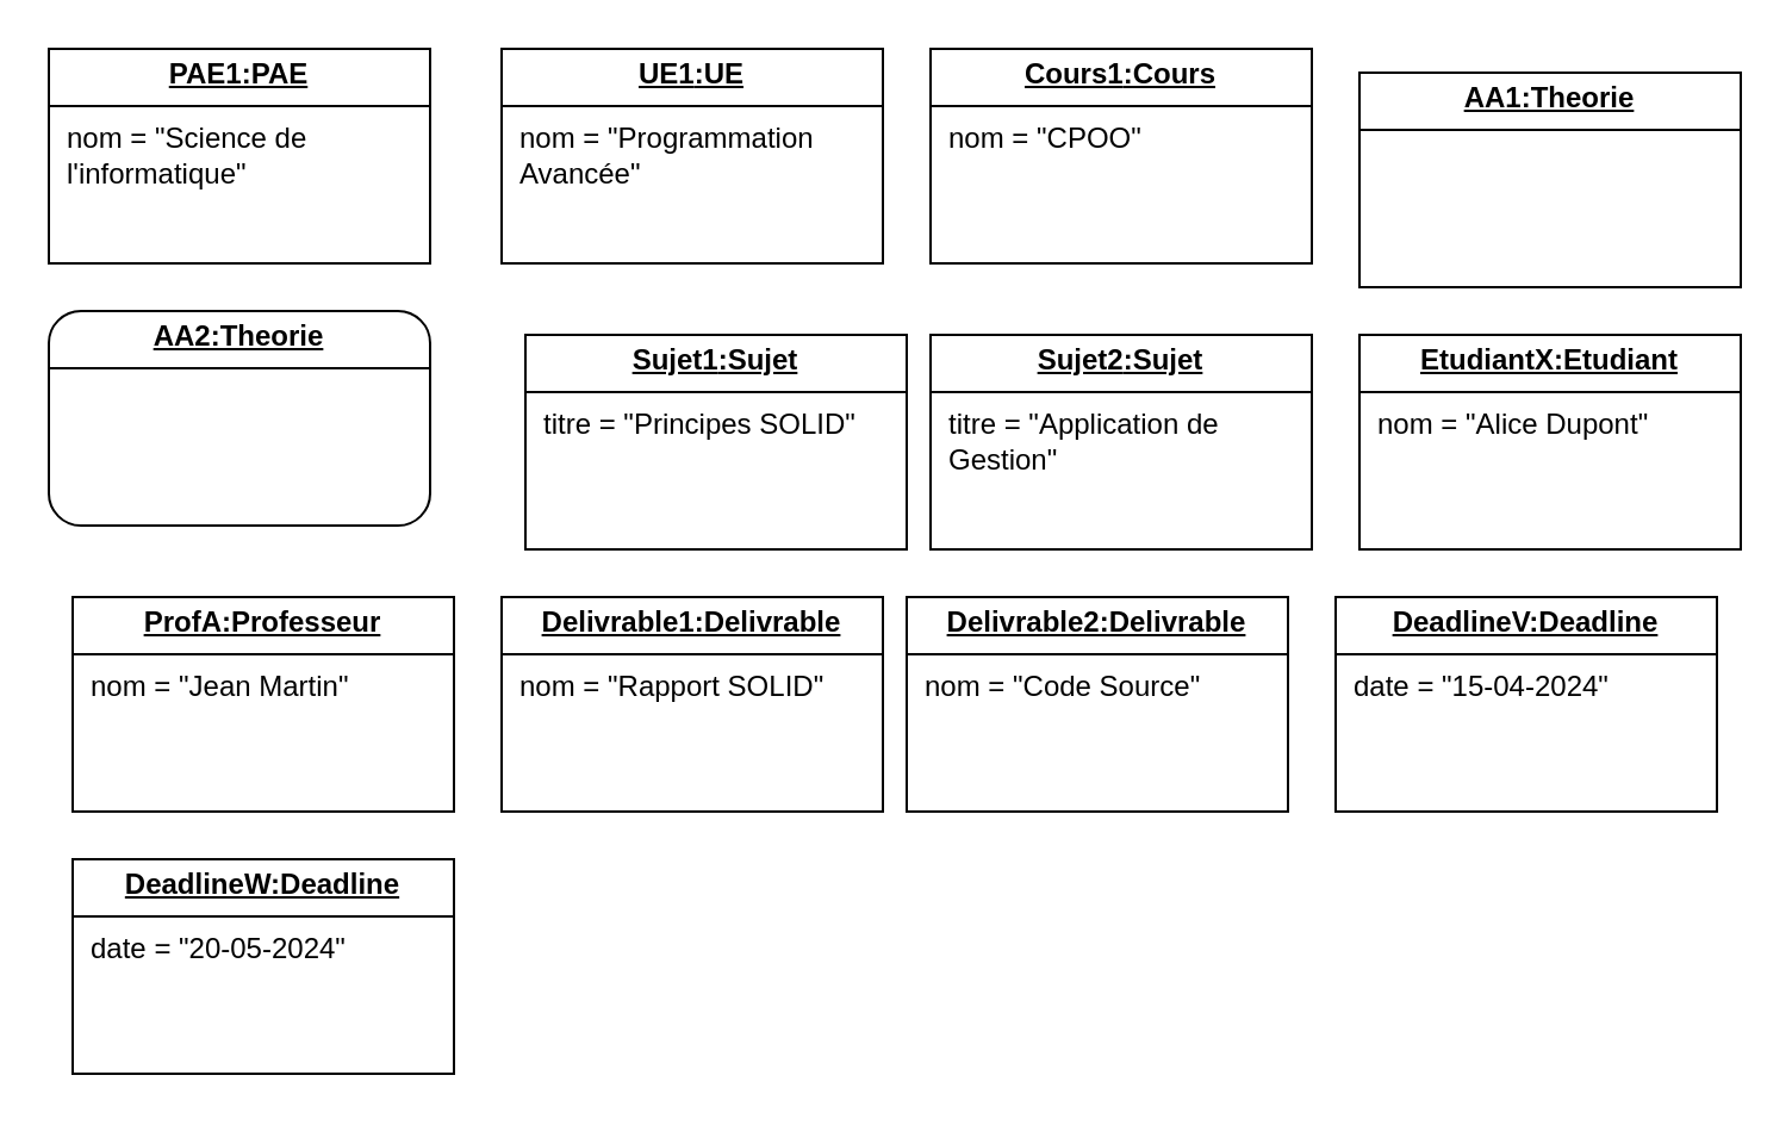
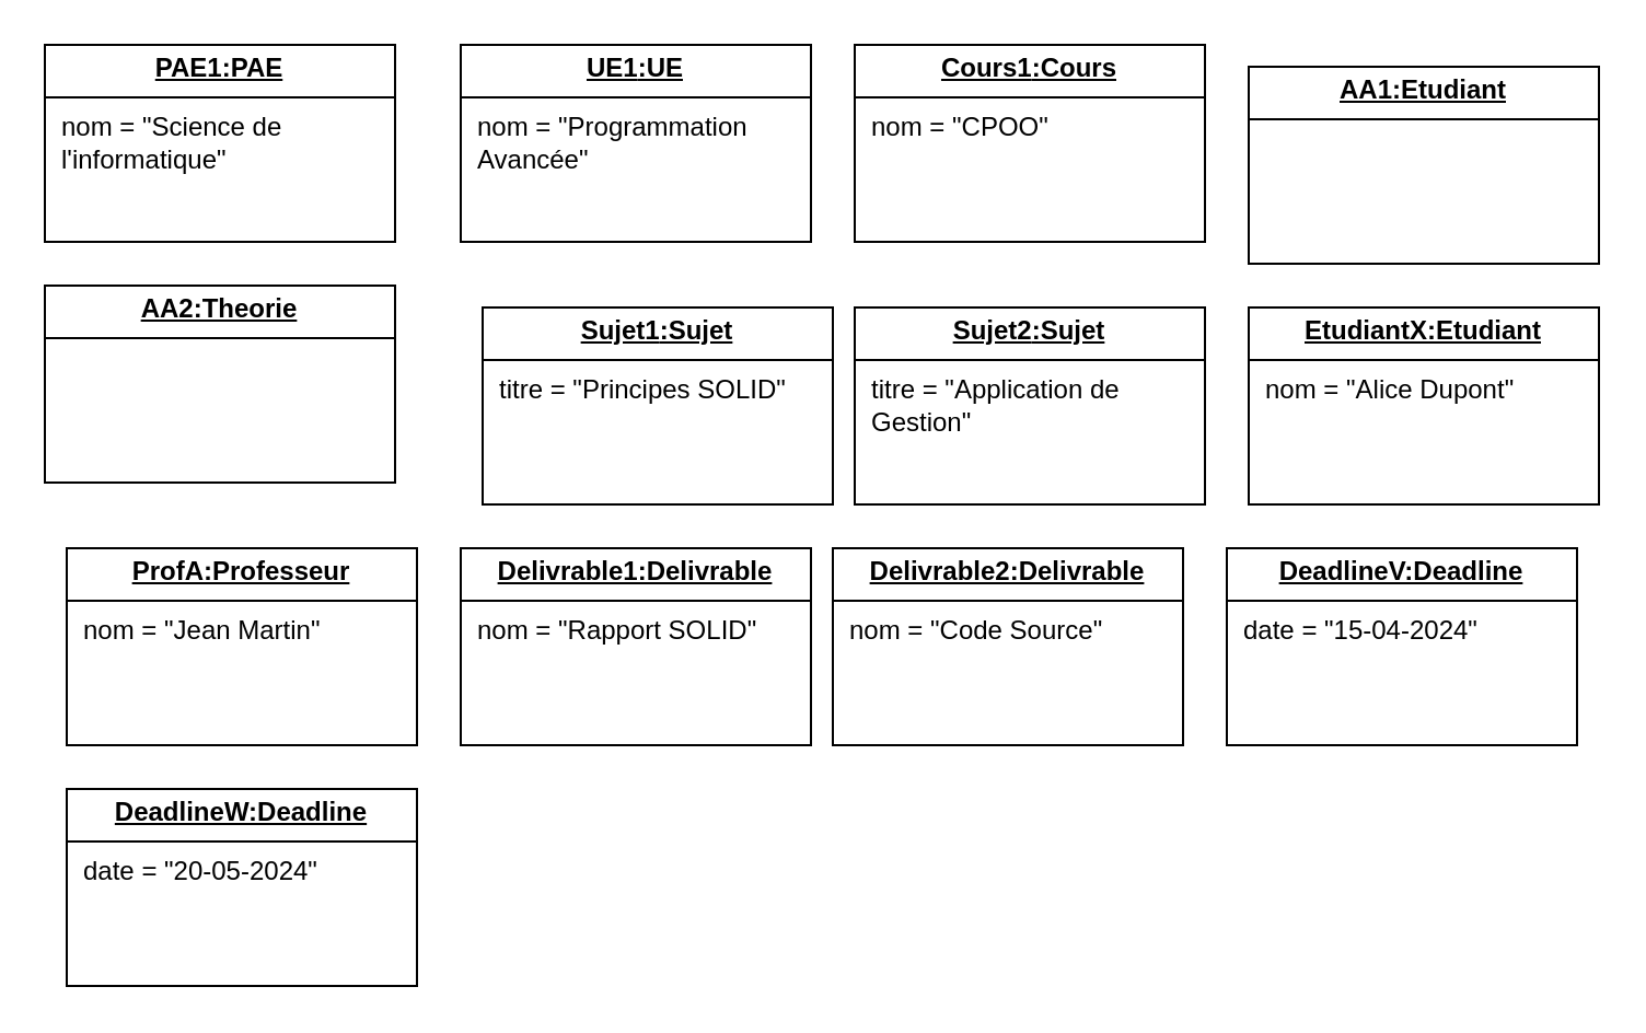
- <mxCell id="5" value="&lt;p style=&quot;margin:0px;margin-top:4px;text-align:center;text-decoration:underline;&quot;&gt;&lt;b&gt;AA1:Theorie&lt;/b&gt;&lt;/p&gt;&lt;hr size=&quot;1&quot; style=&quot;border-style:solid;&quot;&gt;&lt;p style=&quot;margin:0px;margin-left:8px;&quot;&gt;&lt;br&gt;&lt;/p&gt;" style="verticalAlign=top;align=left;overflow=fill;html=1;whiteSpace=wrap;" vertex="1" parent="1"><mxGeometry x="570" y="30" width="160" height="90" as="geometry" /></mxCell>
+ <mxCell id="5" value="&lt;p style=&quot;margin:0px;margin-top:4px;text-align:center;text-decoration:underline;&quot;&gt;&lt;b&gt;AA1:Etudiant&lt;/b&gt;&lt;/p&gt;&lt;hr size=&quot;1&quot; style=&quot;border-style:solid;&quot;&gt;&lt;p style=&quot;margin:0px;margin-left:8px;&quot;&gt;&lt;br&gt;&lt;/p&gt;" style="verticalAlign=top;align=left;overflow=fill;html=1;whiteSpace=wrap;" vertex="1" parent="1"><mxGeometry x="570" y="30" width="160" height="90" as="geometry" /></mxCell>
- <mxCell id="6" value="&lt;p style=&quot;margin:0px;margin-top:4px;text-align:center;text-decoration:underline;&quot;&gt;&lt;span style=&quot;font-weight: 700;&quot;&gt;AA2:Theorie&lt;/span&gt;&lt;/p&gt;&lt;hr size=&quot;1&quot; style=&quot;border-style:solid;&quot;&gt;&lt;p style=&quot;margin:0px;margin-left:8px;&quot;&gt;&lt;br&gt;&lt;/p&gt;" style="verticalAlign=top;align=left;overflow=fill;html=1;whiteSpace=wrap;rounded=1;" vertex="1" parent="1"><mxGeometry x="20" y="130" width="160" height="90" as="geometry" /></mxCell>
+ <mxCell id="6" value="&lt;p style=&quot;margin:0px;margin-top:4px;text-align:center;text-decoration:underline;&quot;&gt;&lt;span style=&quot;font-weight: 700;&quot;&gt;AA2:Theorie&lt;/span&gt;&lt;/p&gt;&lt;hr size=&quot;1&quot; style=&quot;border-style:solid;&quot;&gt;&lt;p style=&quot;margin:0px;margin-left:8px;&quot;&gt;&lt;br&gt;&lt;/p&gt;" style="verticalAlign=top;align=left;overflow=fill;html=1;whiteSpace=wrap;" vertex="1" parent="1"><mxGeometry x="20" y="130" width="160" height="90" as="geometry" /></mxCell>
